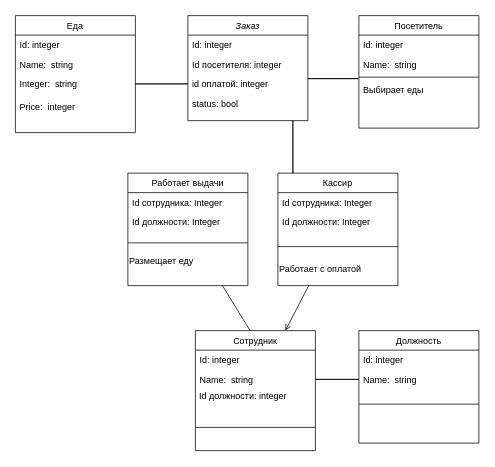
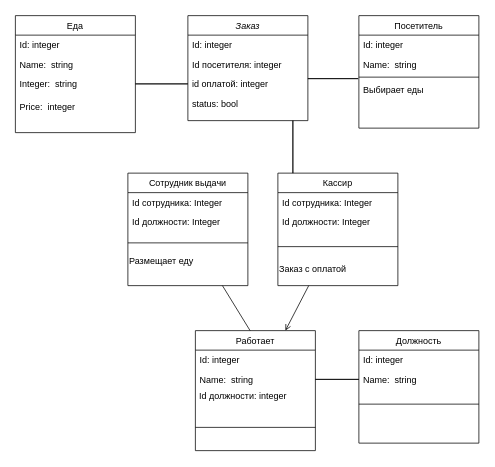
- <mxCell id="27" value="Работает выдачи" style="swimlane;fontStyle=0;align=center;verticalAlign=top;childLayout=stackLayout;horizontal=1;startSize=26;horizontalStack=0;resizeParent=1;resizeLast=0;collapsible=1;marginBottom=0;rounded=0;shadow=0;strokeWidth=1;" parent="1" vertex="1"><mxGeometry x="170" y="230" width="160" height="150" as="geometry"><mxRectangle x="550" y="140" width="160" height="26" as="alternateBounds" /></mxGeometry></mxCell>
+ <mxCell id="27" value="Сотрудник выдачи" style="swimlane;fontStyle=0;align=center;verticalAlign=top;childLayout=stackLayout;horizontal=1;startSize=26;horizontalStack=0;resizeParent=1;resizeLast=0;collapsible=1;marginBottom=0;rounded=0;shadow=0;strokeWidth=1;" parent="1" vertex="1"><mxGeometry x="170" y="230" width="160" height="150" as="geometry"><mxRectangle x="550" y="140" width="160" height="26" as="alternateBounds" /></mxGeometry></mxCell>
- <mxCell id="37" value="Работает с оплатой" style="text;html=1;align=left;verticalAlign=middle;resizable=0;points=[];autosize=1;strokeColor=none;fillColor=none;" parent="33" vertex="1"><mxGeometry y="118" width="160" height="20" as="geometry" /></mxCell>
+ <mxCell id="37" value="Заказ с оплатой" style="text;html=1;align=left;verticalAlign=middle;resizable=0;points=[];autosize=1;strokeColor=none;fillColor=none;" parent="33" vertex="1"><mxGeometry y="118" width="160" height="20" as="geometry" /></mxCell>
- <mxCell id="17" value="Сотрудник" style="swimlane;fontStyle=0;align=center;verticalAlign=top;childLayout=stackLayout;horizontal=1;startSize=26;horizontalStack=0;resizeParent=1;resizeLast=0;collapsible=1;marginBottom=0;rounded=0;shadow=0;strokeWidth=1;" parent="1" vertex="1"><mxGeometry x="260" y="440" width="160" height="160" as="geometry"><mxRectangle x="550" y="140" width="160" height="26" as="alternateBounds" /></mxGeometry></mxCell>
+ <mxCell id="17" value="Работает" style="swimlane;fontStyle=0;align=center;verticalAlign=top;childLayout=stackLayout;horizontal=1;startSize=26;horizontalStack=0;resizeParent=1;resizeLast=0;collapsible=1;marginBottom=0;rounded=0;shadow=0;strokeWidth=1;" parent="1" vertex="1"><mxGeometry x="260" y="440" width="160" height="160" as="geometry"><mxRectangle x="550" y="140" width="160" height="26" as="alternateBounds" /></mxGeometry></mxCell>
